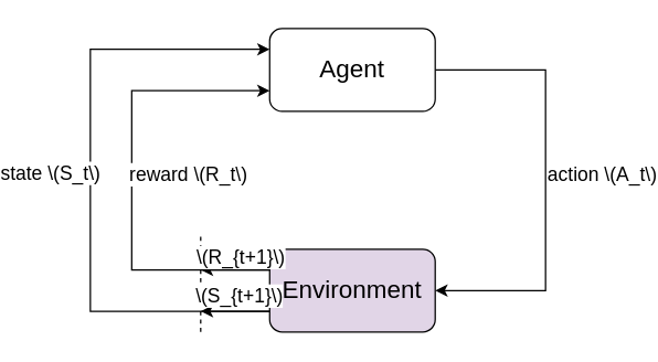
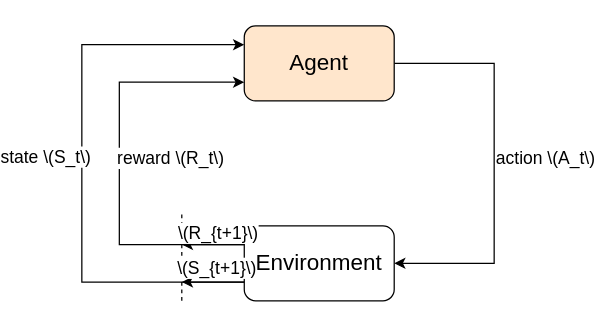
- <mxCell id="4" value="&lt;font style=&quot;font-size: 18px;&quot;&gt;Agent&lt;/font&gt;" style="rounded=1;whiteSpace=wrap;html=1;" parent="1" vertex="1"><mxGeometry x="150" y="20" width="120" height="60" as="geometry" /></mxCell>
+ <mxCell id="4" value="&lt;font style=&quot;font-size: 18px;&quot;&gt;Agent&lt;/font&gt;" style="rounded=1;whiteSpace=wrap;html=1;fillColor=#ffe6cc;" parent="1" vertex="1"><mxGeometry x="150" y="20" width="120" height="60" as="geometry" /></mxCell>
- <mxCell id="9" value="&lt;font style=&quot;font-size: 18px;&quot;&gt;Environment&lt;/font&gt;" style="rounded=1;whiteSpace=wrap;html=1;fillColor=#e1d5e7;" parent="1" vertex="1"><mxGeometry x="150" y="180" width="120" height="60" as="geometry" /></mxCell>
+ <mxCell id="9" value="&lt;font style=&quot;font-size: 18px;&quot;&gt;Environment&lt;/font&gt;" style="rounded=1;whiteSpace=wrap;html=1;" parent="1" vertex="1"><mxGeometry x="150" y="180" width="120" height="60" as="geometry" /></mxCell>
